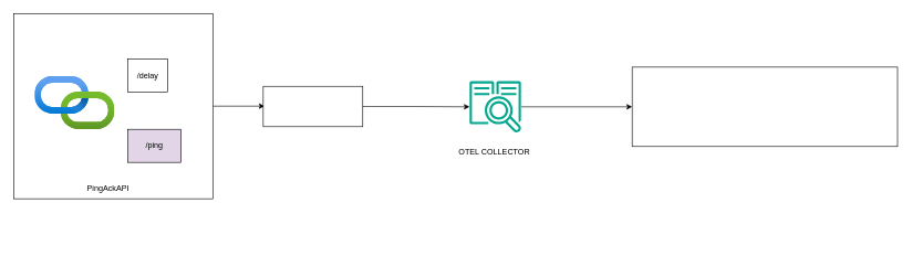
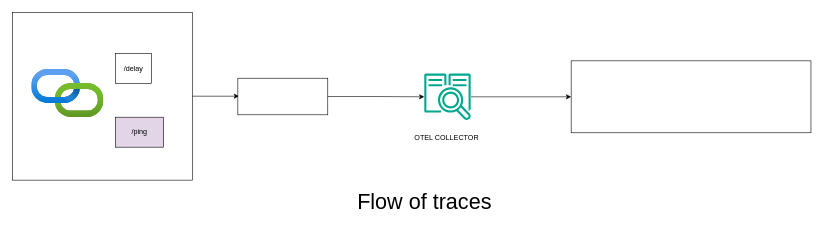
- <mxCell id="9" value="PingAckAPI" style="text;html=1;align=center;verticalAlign=middle;resizable=0;points=[];autosize=1;strokeColor=none;fillColor=none;" vertex="1" parent="1"><mxGeometry x="117" y="270" width="90" height="30" as="geometry" /></mxCell>
+ <mxCell id="18" value="&lt;font style=&quot;font-size: 36px;&quot;&gt;Flow of traces&lt;/font&gt;" style="text;html=1;align=center;verticalAlign=middle;resizable=0;points=[];autosize=1;strokeColor=none;fillColor=none;" vertex="1" parent="1"><mxGeometry x="582" y="305" width="250" height="60" as="geometry" /></mxCell>
